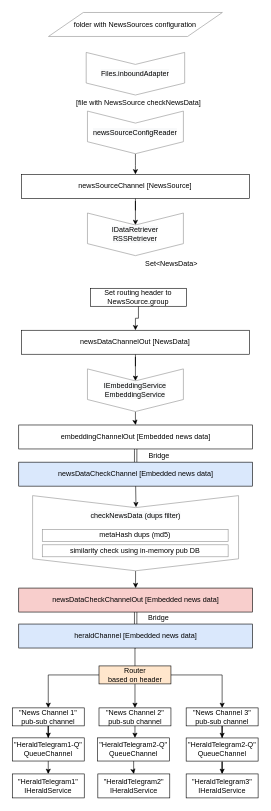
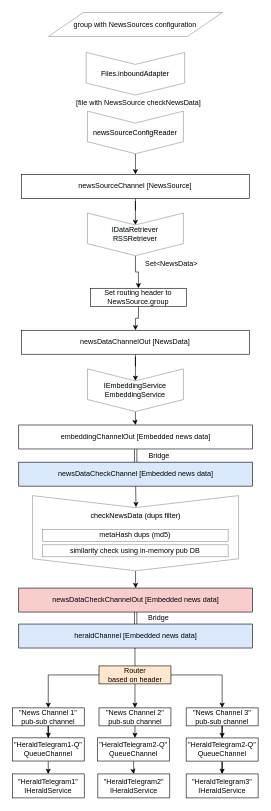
- <mxCell id="32" value="&lt;span style=&quot;white-space: normal&quot;&gt;folder with NewsSources configuration&lt;/span&gt;" style="shape=parallelogram;perimeter=parallelogramPerimeter;whiteSpace=wrap;html=1;strokeColor=#919191;" parent="1" vertex="1"><mxGeometry x="80.38" y="20" width="290" height="40" as="geometry" /></mxCell>
+ <mxCell id="32" value="&lt;span style=&quot;white-space: normal&quot;&gt;group with NewsSources configuration&lt;/span&gt;" style="shape=parallelogram;perimeter=parallelogramPerimeter;whiteSpace=wrap;html=1;strokeColor=#919191;" parent="1" vertex="1"><mxGeometry x="80.38" y="20" width="290" height="40" as="geometry" /></mxCell>
+ <mxCell id="6" style="edgeStyle=orthogonalEdgeStyle;rounded=0;orthogonalLoop=1;jettySize=auto;html=1;entryX=0.5;entryY=0;entryDx=0;entryDy=0;exitX=1;exitY=0.5;exitDx=0;exitDy=0;" parent="1" source="33" target="24" edge="1"><mxGeometry relative="1" as="geometry"><mxPoint x="221.046" y="580" as="sourcePoint" /></mxGeometry></mxCell>
